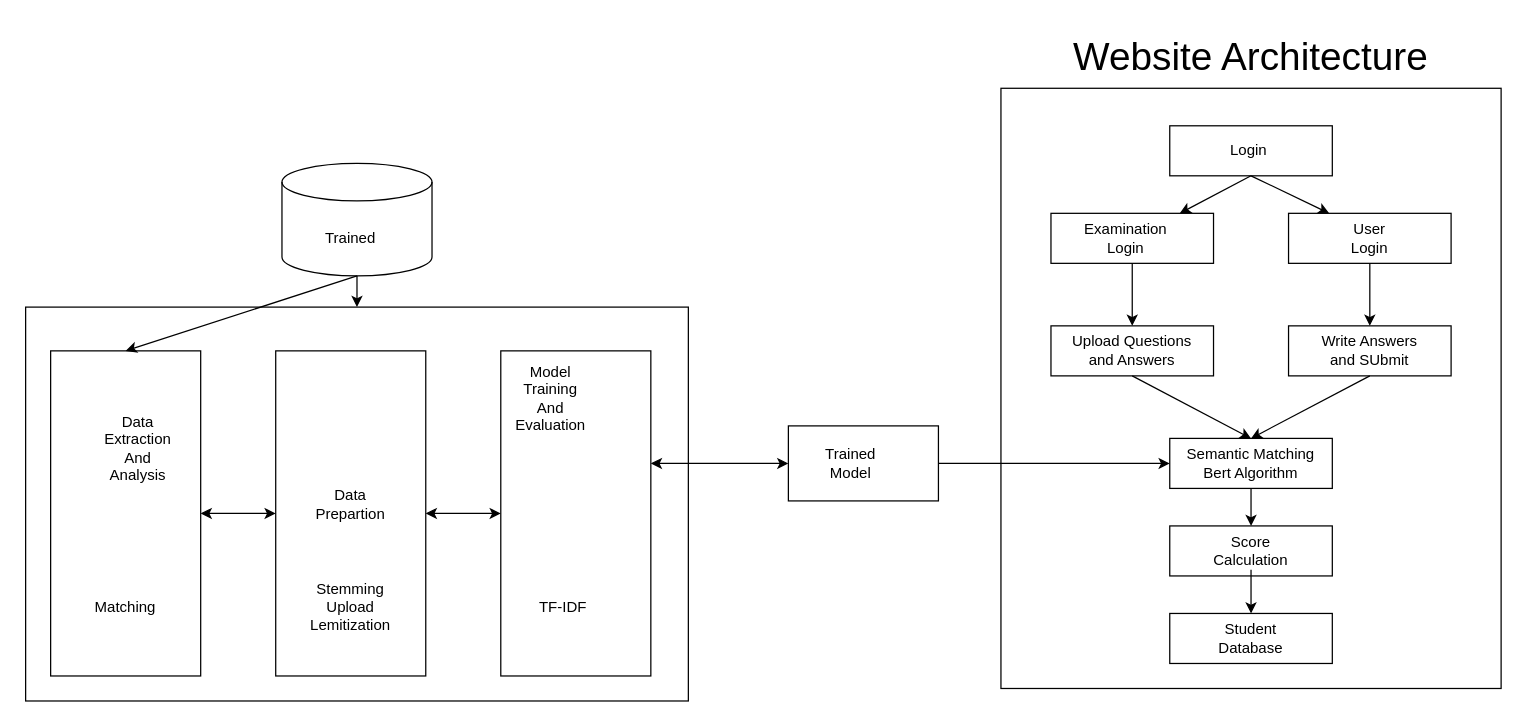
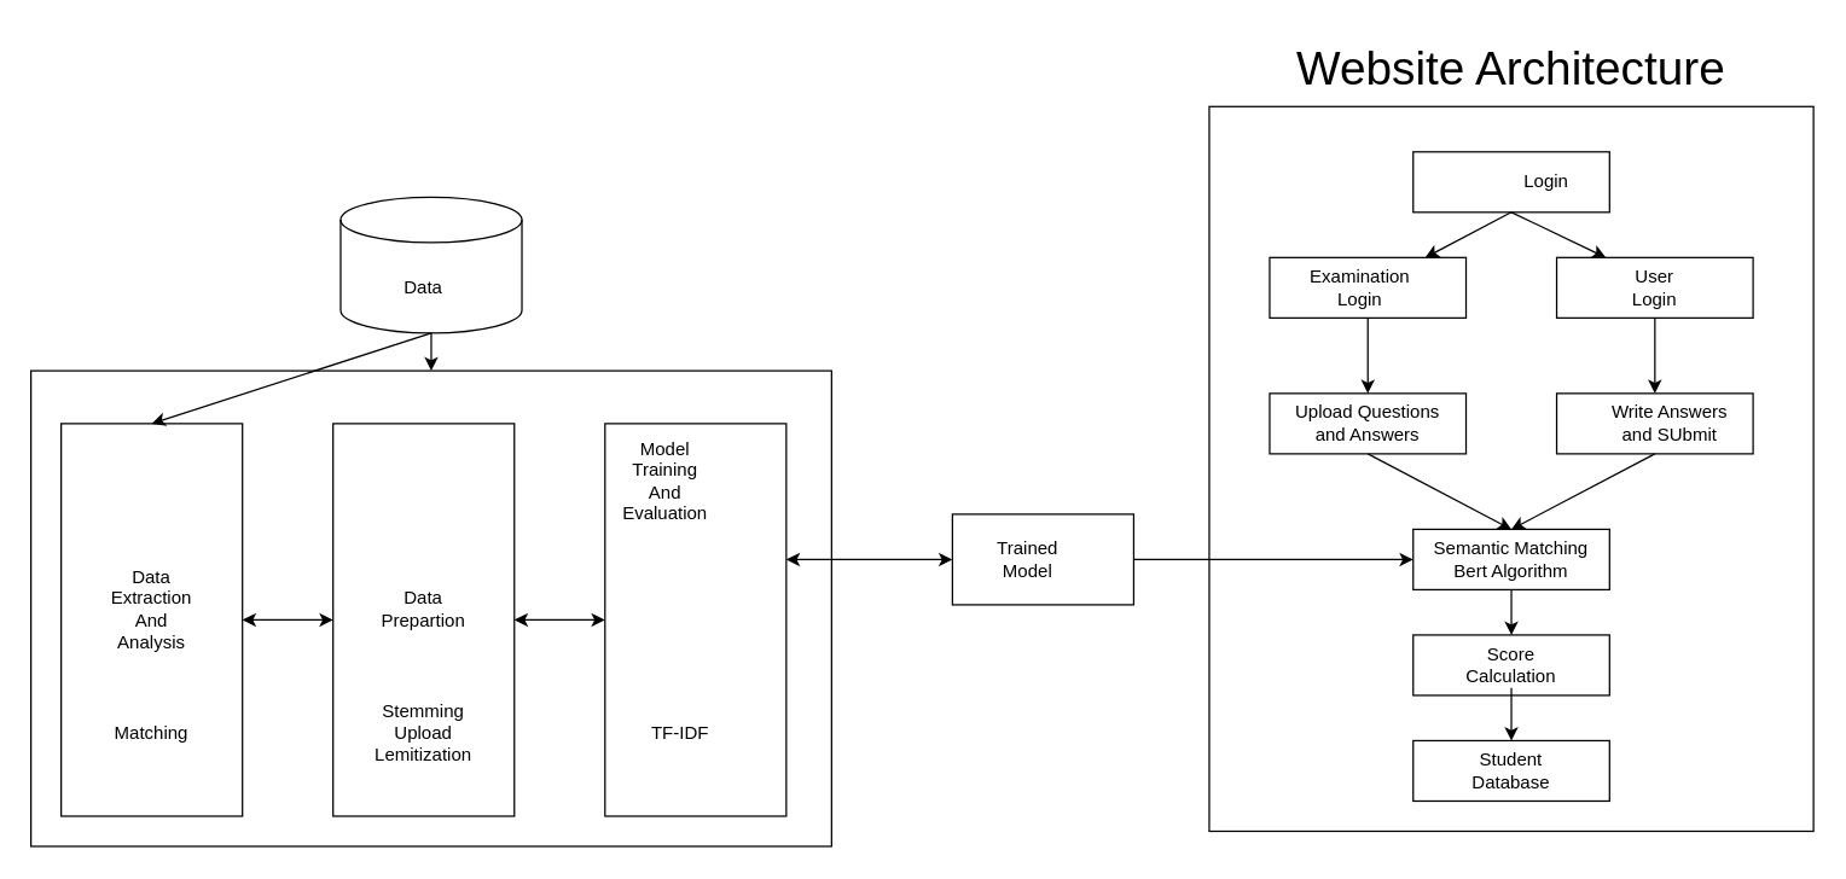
- <mxCell id="20" value="Login&amp;nbsp;" style="text;html=1;strokeColor=none;fillColor=none;align=center;verticalAlign=middle;whiteSpace=wrap;rounded=0;" vertex="1" parent="1"><mxGeometry x="970" y="105" width="60" height="30" as="geometry" /></mxCell>
+ <mxCell id="20" value="Login&amp;nbsp;" style="text;html=1;strokeColor=none;fillColor=none;align=center;verticalAlign=middle;whiteSpace=wrap;rounded=0;" vertex="1" parent="1"><mxGeometry x="995" y="105" width="60" height="30" as="geometry" /></mxCell>
- <mxCell id="36" value="Trained" style="text;html=1;strokeColor=none;fillColor=none;align=center;verticalAlign=middle;whiteSpace=wrap;rounded=0;" vertex="1" parent="1"><mxGeometry x="250" y="175" width="60" height="30" as="geometry" /></mxCell>
+ <mxCell id="36" value="Data" style="text;html=1;strokeColor=none;fillColor=none;align=center;verticalAlign=middle;whiteSpace=wrap;rounded=0;" vertex="1" parent="1"><mxGeometry x="250" y="175" width="60" height="30" as="geometry" /></mxCell>
- <mxCell id="19" value="Write Answers and SUbmit" style="text;html=1;strokeColor=none;fillColor=none;align=center;verticalAlign=middle;whiteSpace=wrap;rounded=0;" vertex="1" parent="1"><mxGeometry x="1055" y="265" width="80" height="30" as="geometry" /></mxCell>
+ <mxCell id="19" value="Write Answers and SUbmit" style="text;html=1;strokeColor=none;fillColor=none;align=center;verticalAlign=middle;whiteSpace=wrap;rounded=0;" vertex="1" parent="1"><mxGeometry x="1065" y="265" width="80" height="30" as="geometry" /></mxCell>
- <mxCell id="34" value="Data Extraction And Analysis" style="text;html=1;strokeColor=none;fillColor=none;align=center;verticalAlign=middle;whiteSpace=wrap;rounded=0;" vertex="1" parent="1"><mxGeometry x="80" y="321.25" width="60" height="72.5" as="geometry" /></mxCell>
+ <mxCell id="34" value="Data Extraction And Analysis" style="text;html=1;strokeColor=none;fillColor=none;align=center;verticalAlign=middle;whiteSpace=wrap;rounded=0;" vertex="1" parent="1"><mxGeometry x="70" y="366.25" width="60" height="72.5" as="geometry" /></mxCell>
